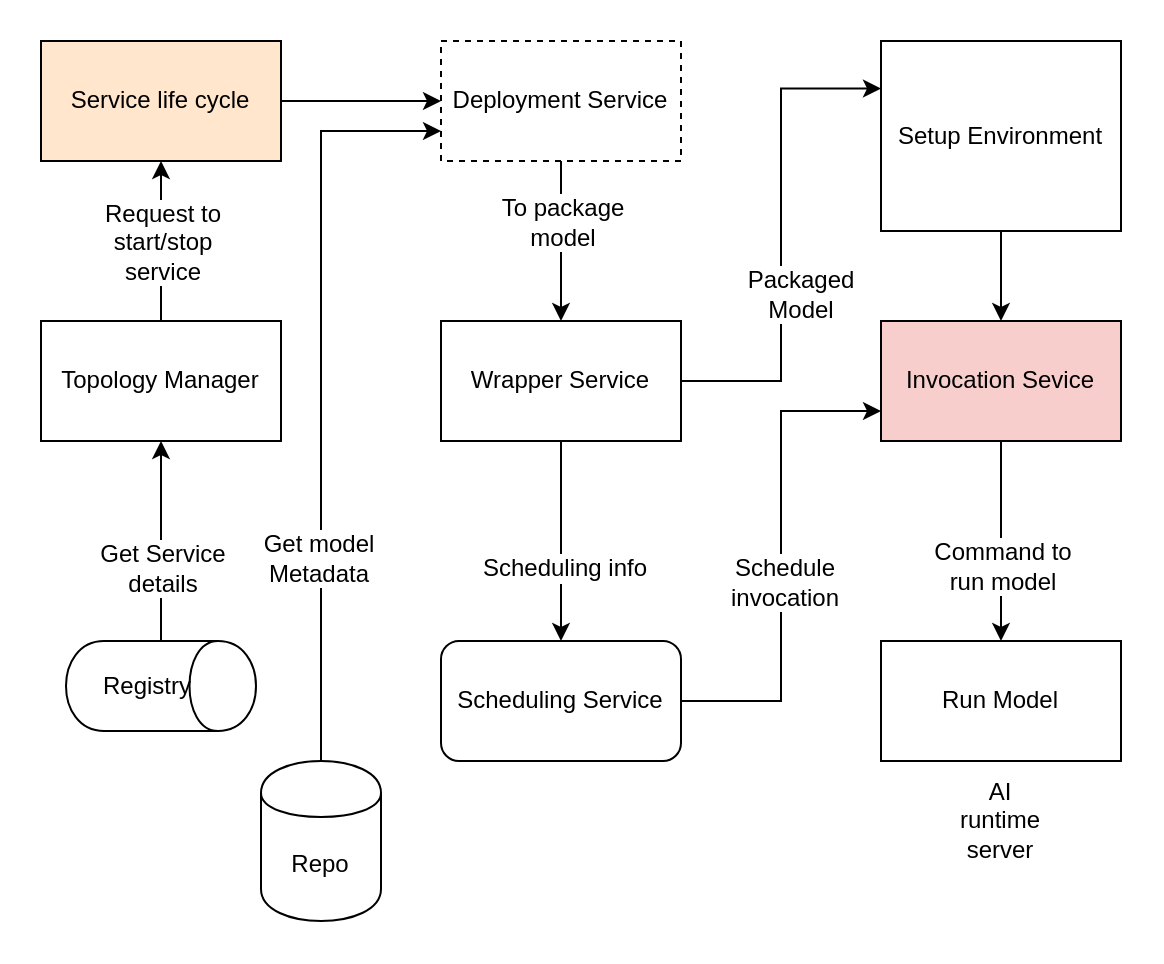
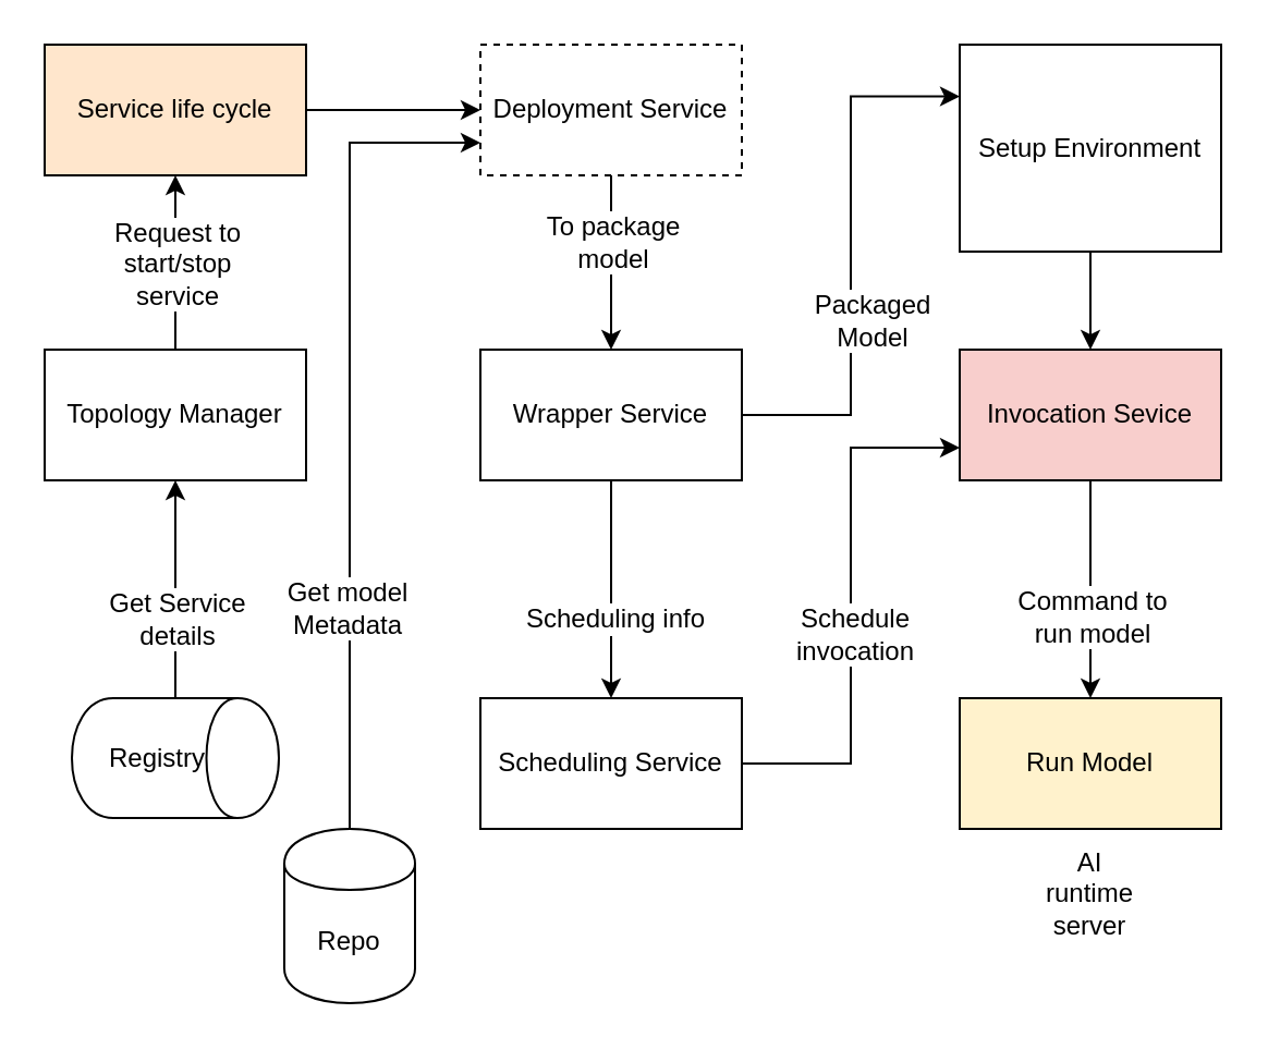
- <mxCell id="26" value="Registry" style="shape=cylinder;whiteSpace=wrap;html=1;boundedLbl=1;backgroundOutline=1;direction=south;" vertex="1" parent="1"><mxGeometry x="32.5" y="320" width="95" height="45" as="geometry" /></mxCell>
+ <mxCell id="26" value="Registry" style="shape=cylinder;whiteSpace=wrap;html=1;boundedLbl=1;backgroundOutline=1;direction=south;" vertex="1" parent="1"><mxGeometry x="32.5" y="320" width="95" height="55" as="geometry" /></mxCell>
- <mxCell id="19" value="Scheduling Service" style="whiteSpace=wrap;html=1;rounded=1;" vertex="1" parent="1"><mxGeometry x="220" y="320" width="120" height="60" as="geometry" /></mxCell>
+ <mxCell id="19" value="Scheduling Service" style="rounded=0;whiteSpace=wrap;html=1;" vertex="1" parent="1"><mxGeometry x="220" y="320" width="120" height="60" as="geometry" /></mxCell>
- <mxCell id="20" value="Run Model" style="rounded=0;whiteSpace=wrap;html=1;" vertex="1" parent="1"><mxGeometry x="440" y="320" width="120" height="60" as="geometry" /></mxCell>
+ <mxCell id="20" value="Run Model" style="rounded=0;whiteSpace=wrap;html=1;fillColor=#fff2cc;" vertex="1" parent="1"><mxGeometry x="440" y="320" width="120" height="60" as="geometry" /></mxCell>
